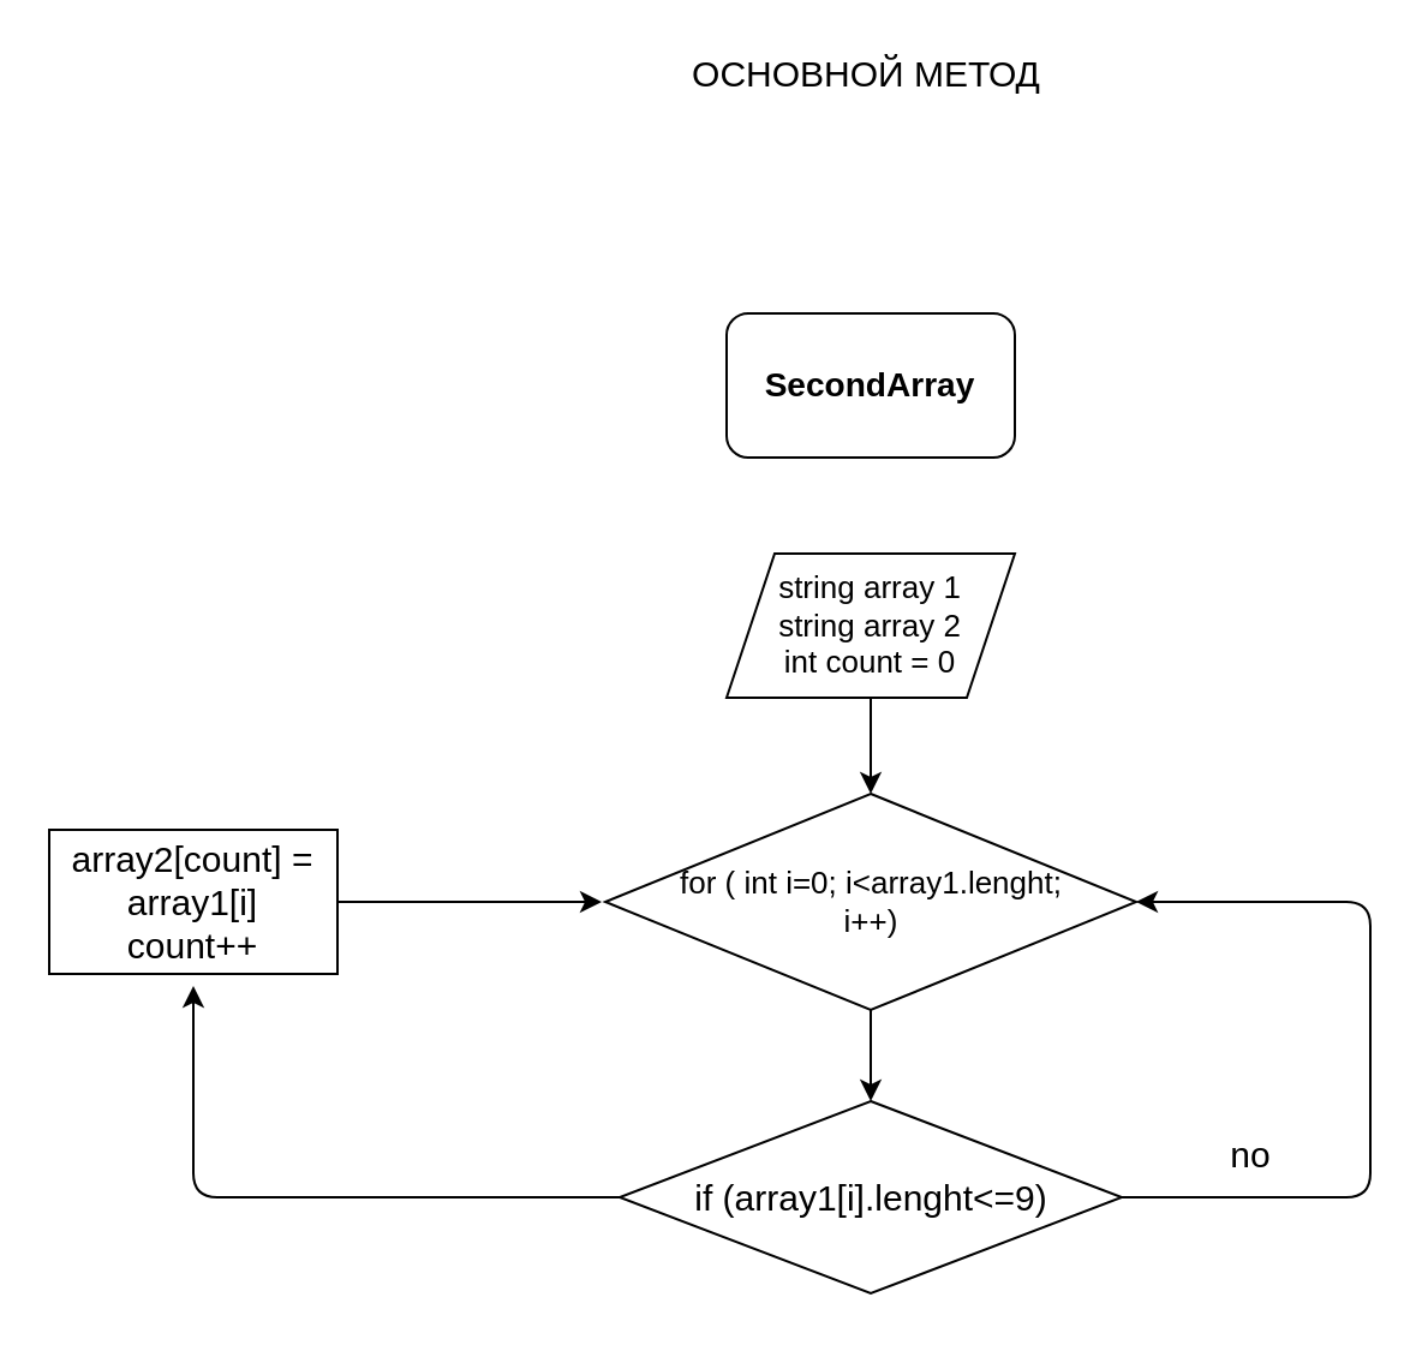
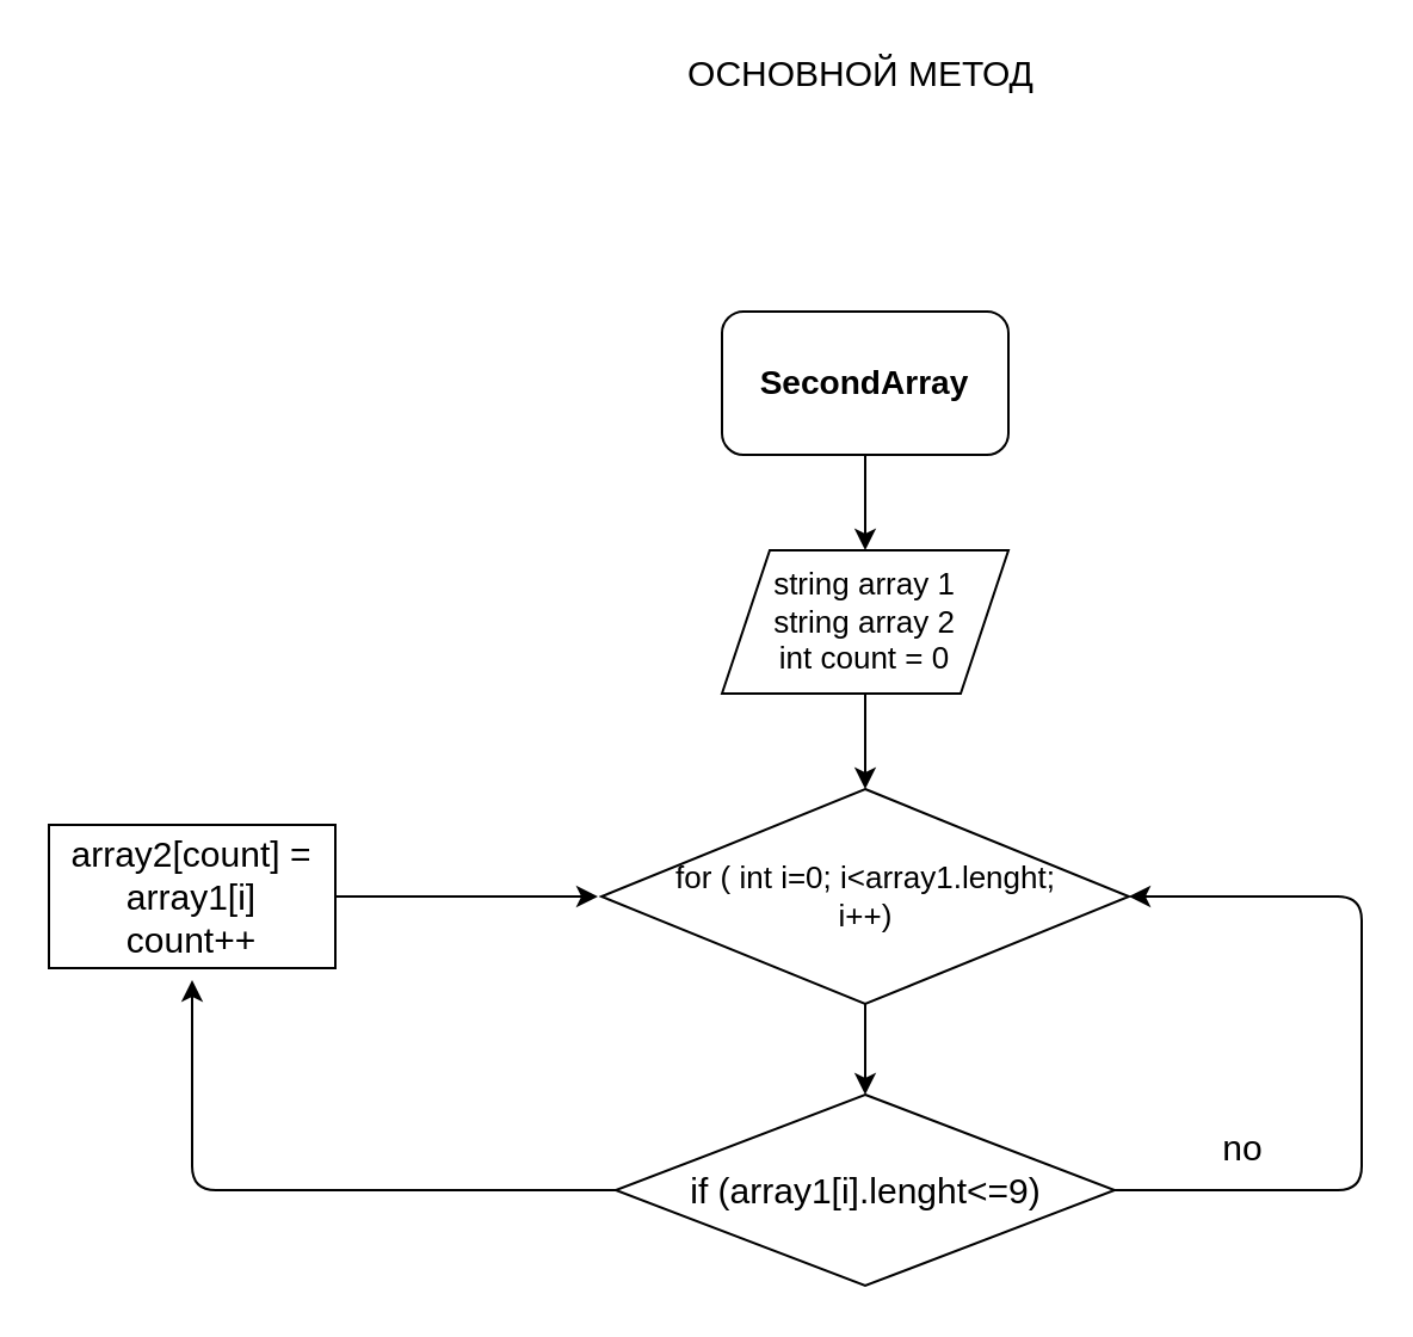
+ <mxCell id="10" value="" style="endArrow=classic;html=1;fontSize=15;exitX=0.5;exitY=1;exitDx=0;exitDy=0;entryX=0.5;entryY=0;entryDx=0;entryDy=0;" edge="1" parent="1" source="2" target="3"><mxGeometry width="50" height="50" relative="1" as="geometry"><mxPoint x="340" y="330" as="sourcePoint" /><mxPoint x="470" y="320" as="targetPoint" /></mxGeometry></mxCell>
